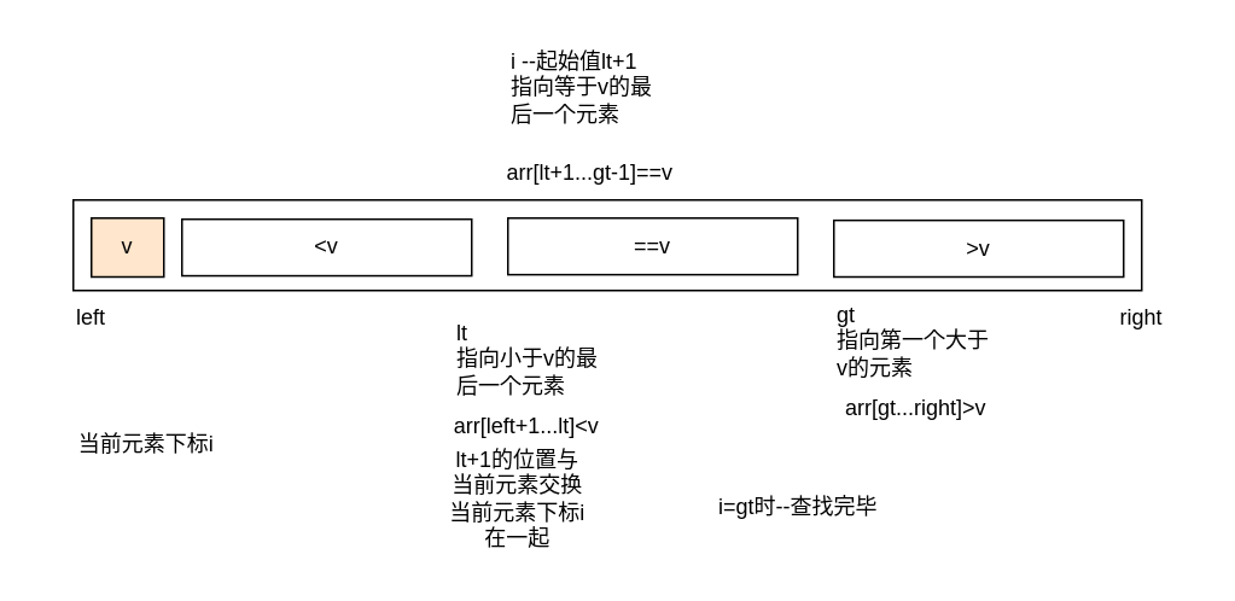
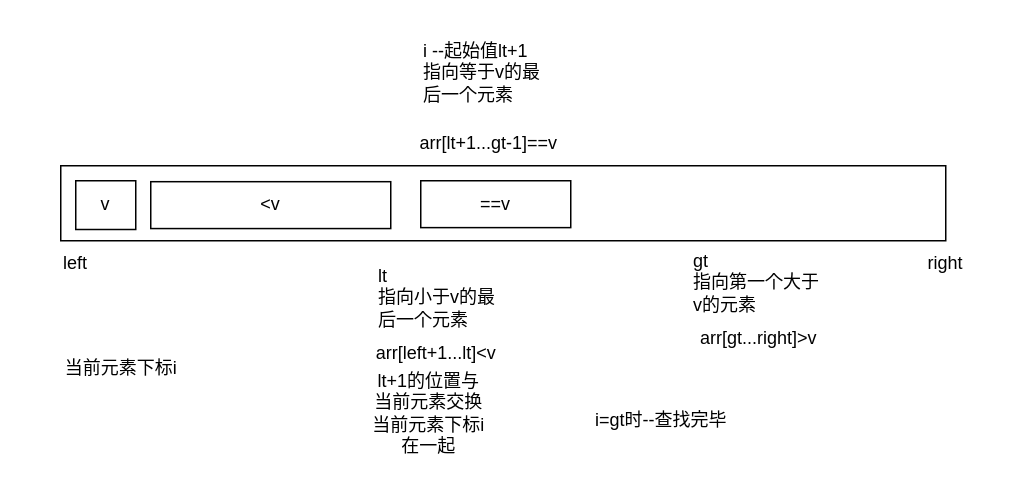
- <mxCell id="5" value="==v" style="rounded=0;whiteSpace=wrap;html=1;" parent="1" vertex="1"><mxGeometry x="280" y="120" width="160" height="31.25" as="geometry" /></mxCell>
+ <mxCell id="5" value="==v" style="rounded=0;whiteSpace=wrap;html=1;" parent="1" vertex="1"><mxGeometry x="280" y="120" width="100" height="31.25" as="geometry" /></mxCell>
- <mxCell id="4" value="v" style="rounded=0;whiteSpace=wrap;html=1;fillColor=#ffe6cc;" parent="1" vertex="1"><mxGeometry x="50" y="120" width="40" height="32.5" as="geometry" /></mxCell>
+ <mxCell id="4" value="v" style="rounded=0;whiteSpace=wrap;html=1;" parent="1" vertex="1"><mxGeometry x="50" y="120" width="40" height="32.5" as="geometry" /></mxCell>
- <mxCell id="6" value="&amp;gt;v" style="rounded=0;whiteSpace=wrap;html=1;" parent="1" vertex="1"><mxGeometry x="460" y="121.25" width="160" height="31.25" as="geometry" /></mxCell>
